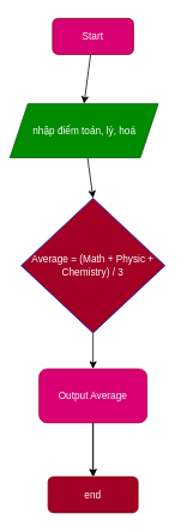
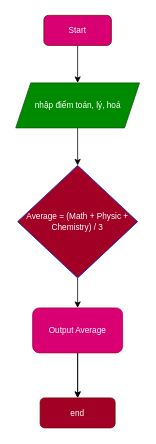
- <mxCell id="6" value="nhập điểm toán, lý, hoá" style="shape=parallelogram;perimeter=parallelogramPerimeter;whiteSpace=wrap;html=1;fixedSize=1;fontSize=11;fillColor=#008a00;fontColor=#ffffff;strokeColor=#005700;" vertex="1" parent="1"><mxGeometry x="10.5" y="115" width="165" height="60" as="geometry" /></mxCell>
+ <mxCell id="6" value="nhập điểm toán, lý, hoá" style="shape=parallelogram;perimeter=parallelogramPerimeter;whiteSpace=wrap;html=1;fixedSize=1;fontSize=11;fillColor=#008a00;fontColor=#ffffff;strokeColor=#005700;" vertex="1" parent="1"><mxGeometry x="20.5" y="110" width="165" height="60" as="geometry" /></mxCell>
